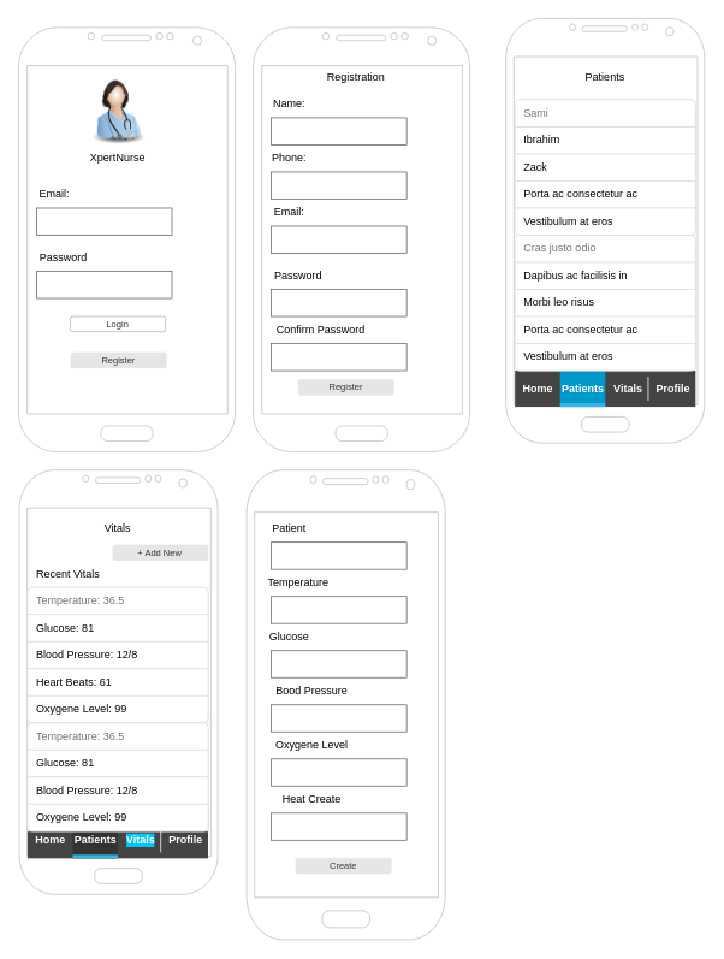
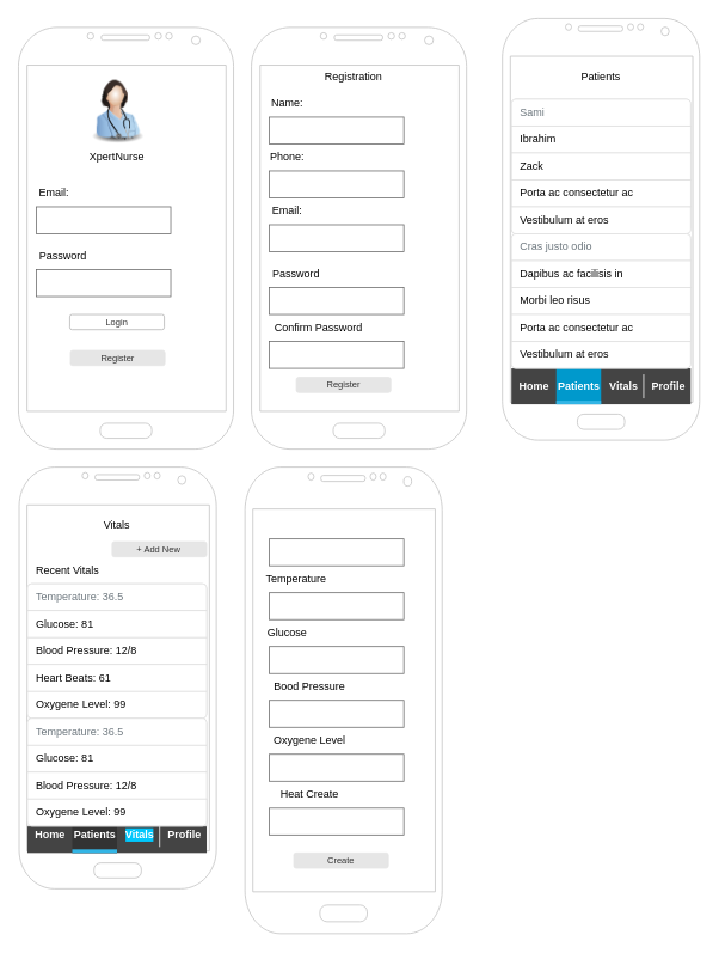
- <mxCell id="77" value="Patient" style="text;html=1;align=center;verticalAlign=middle;whiteSpace=wrap;rounded=0;" vertex="1" parent="76"><mxGeometry width="60" height="30" as="geometry" /></mxCell>
